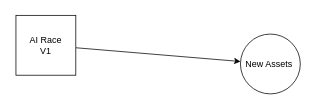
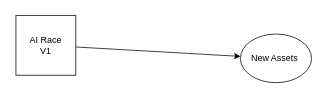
- <mxCell id="4" value="New Assets&amp;nbsp;" style="ellipse;whiteSpace=wrap;html=1;" vertex="1" parent="1"><mxGeometry x="320" y="45" width="80" height="80" as="geometry" /></mxCell>
+ <mxCell id="4" value="New Assets&amp;nbsp;" style="ellipse;whiteSpace=wrap;html=1;" vertex="1" parent="1"><mxGeometry x="320" y="45" width="95" height="65" as="geometry" /></mxCell>
